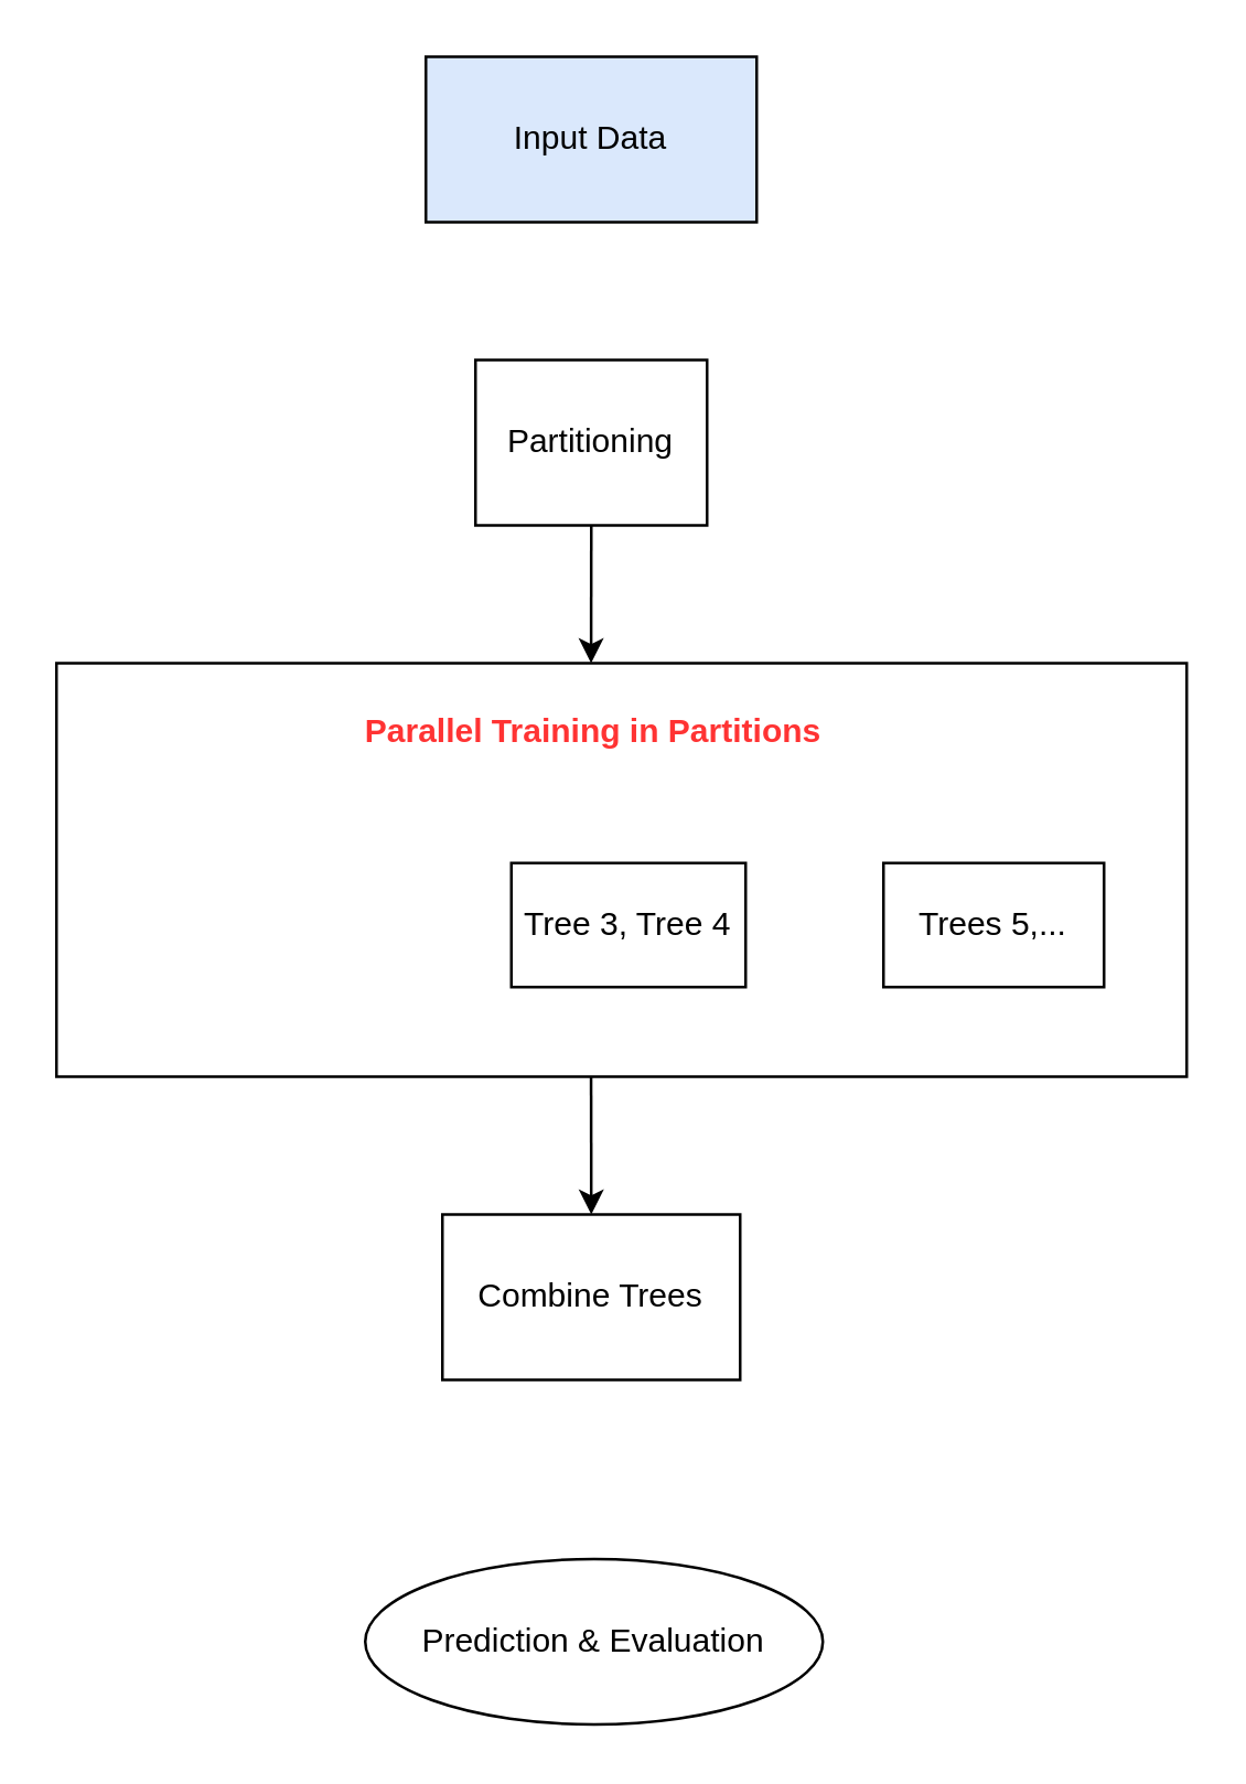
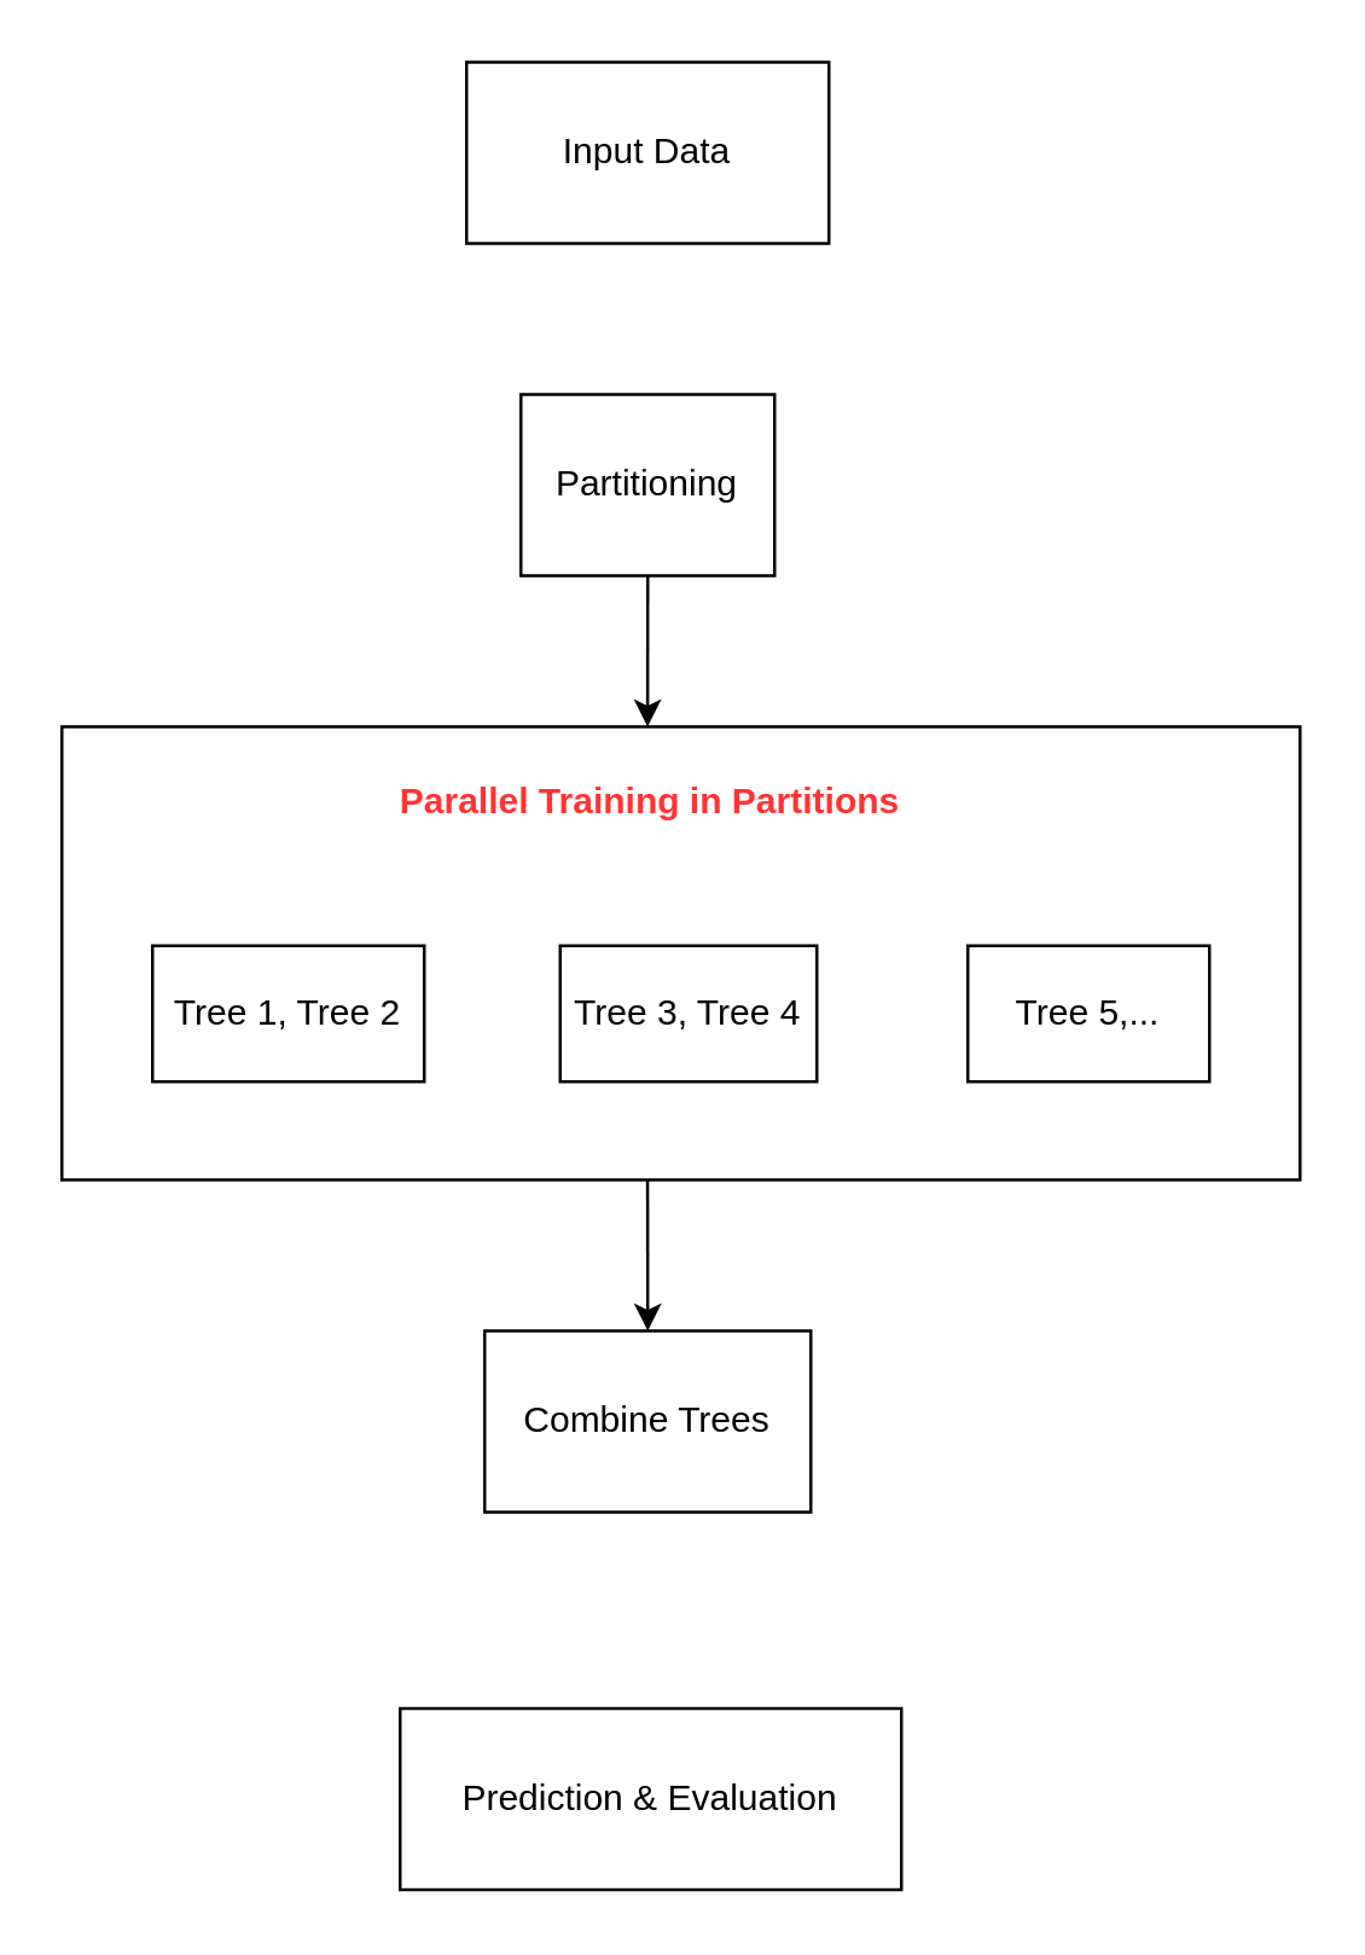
- <mxCell id="2" value="Input Data" style="rounded=0;whiteSpace=wrap;html=1;fillColor=#dae8fc;" parent="1" vertex="1"><mxGeometry x="154" y="20" width="120" height="60" as="geometry" /></mxCell>
+ <mxCell id="2" value="Input Data" style="rounded=0;whiteSpace=wrap;html=1;" parent="1" vertex="1"><mxGeometry x="154" y="20" width="120" height="60" as="geometry" /></mxCell>
+ <mxCell id="5" value="Tree 1, Tree 2" style="rounded=0;whiteSpace=wrap;html=1;" parent="1" vertex="1"><mxGeometry x="50" y="312.5" width="90" height="45" as="geometry" /></mxCell>
- <mxCell id="8" value="Trees 5,..." style="rounded=0;whiteSpace=wrap;html=1;" parent="1" vertex="1"><mxGeometry x="320" y="312.5" width="80" height="45" as="geometry" /></mxCell>
+ <mxCell id="8" value="Tree 5,..." style="rounded=0;whiteSpace=wrap;html=1;" parent="1" vertex="1"><mxGeometry x="320" y="312.5" width="80" height="45" as="geometry" /></mxCell>
- <mxCell id="12" value="Prediction &amp;amp; Evaluation" style="ellipse;whiteSpace=wrap;html=1;" parent="1" vertex="1"><mxGeometry x="132" y="565" width="166" height="60" as="geometry" /></mxCell>
+ <mxCell id="12" value="Prediction &amp;amp; Evaluation" style="rounded=0;whiteSpace=wrap;html=1;" parent="1" vertex="1"><mxGeometry x="132" y="565" width="166" height="60" as="geometry" /></mxCell>
